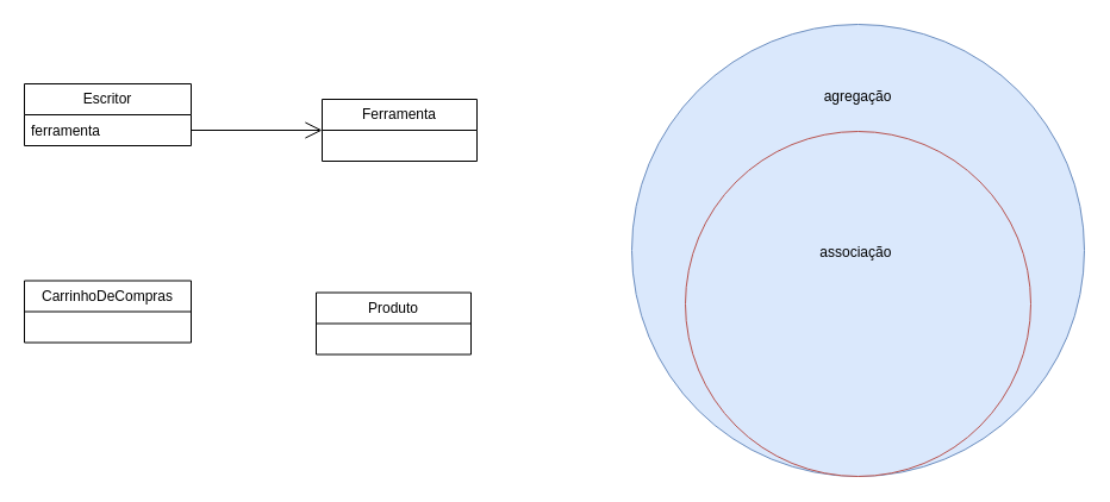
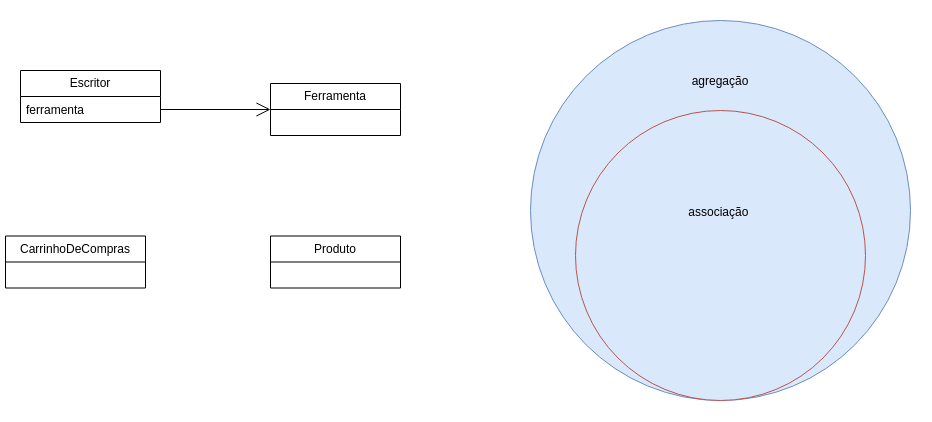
- <mxCell id="7" value="CarrinhoDeCompras" style="swimlane;fontStyle=0;childLayout=stackLayout;horizontal=1;startSize=26;fillColor=none;horizontalStack=0;resizeParent=1;resizeParentMax=0;resizeLast=0;collapsible=1;marginBottom=0;whiteSpace=wrap;html=1;" vertex="1" parent="1"><mxGeometry x="20" y="235.5" width="140" height="52" as="geometry" /></mxCell>
+ <mxCell id="7" value="CarrinhoDeCompras" style="swimlane;fontStyle=0;childLayout=stackLayout;horizontal=1;startSize=26;fillColor=none;horizontalStack=0;resizeParent=1;resizeParentMax=0;resizeLast=0;collapsible=1;marginBottom=0;whiteSpace=wrap;html=1;" vertex="1" parent="1"><mxGeometry x="5" y="235.5" width="140" height="52" as="geometry" /></mxCell>
- <mxCell id="8" value="Produto" style="swimlane;fontStyle=0;childLayout=stackLayout;horizontal=1;startSize=26;fillColor=none;horizontalStack=0;resizeParent=1;resizeParentMax=0;resizeLast=0;collapsible=1;marginBottom=0;whiteSpace=wrap;html=1;" vertex="1" parent="1"><mxGeometry x="265" y="245.5" width="130" height="52" as="geometry" /></mxCell>
+ <mxCell id="8" value="Produto" style="swimlane;fontStyle=0;childLayout=stackLayout;horizontal=1;startSize=26;fillColor=none;horizontalStack=0;resizeParent=1;resizeParentMax=0;resizeLast=0;collapsible=1;marginBottom=0;whiteSpace=wrap;html=1;" vertex="1" parent="1"><mxGeometry x="270" y="235.5" width="130" height="52" as="geometry" /></mxCell>
